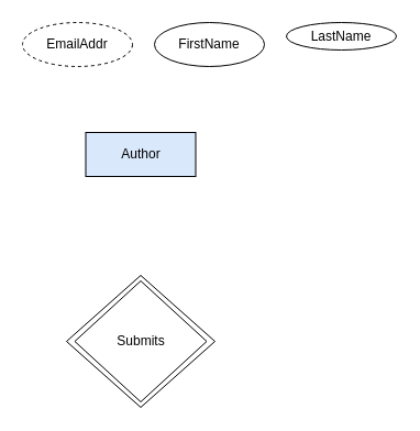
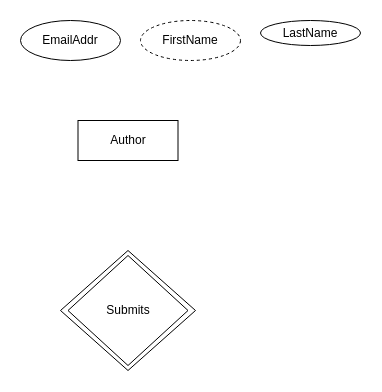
- <mxCell id="6" value="EmailAddr" style="ellipse;whiteSpace=wrap;html=1;align=center;dashed=1;" vertex="1" parent="1"><mxGeometry x="20" y="20" width="100" height="40" as="geometry" /></mxCell>
+ <mxCell id="6" value="EmailAddr" style="ellipse;whiteSpace=wrap;html=1;align=center;" vertex="1" parent="1"><mxGeometry x="20" y="20" width="100" height="40" as="geometry" /></mxCell>
- <mxCell id="7" value="FirstName" style="ellipse;whiteSpace=wrap;html=1;align=center;" vertex="1" parent="1"><mxGeometry x="140" y="20" width="100" height="40" as="geometry" /></mxCell>
+ <mxCell id="7" value="FirstName" style="ellipse;whiteSpace=wrap;html=1;align=center;dashed=1;" vertex="1" parent="1"><mxGeometry x="140" y="20" width="100" height="40" as="geometry" /></mxCell>
- <mxCell id="5" value="Author" style="whiteSpace=wrap;html=1;align=center;fillColor=#dae8fc;" vertex="1" parent="1"><mxGeometry x="77.5" y="120" width="100" height="40" as="geometry" /></mxCell>
+ <mxCell id="5" value="Author" style="whiteSpace=wrap;html=1;align=center;" vertex="1" parent="1"><mxGeometry x="77.5" y="120" width="100" height="40" as="geometry" /></mxCell>
